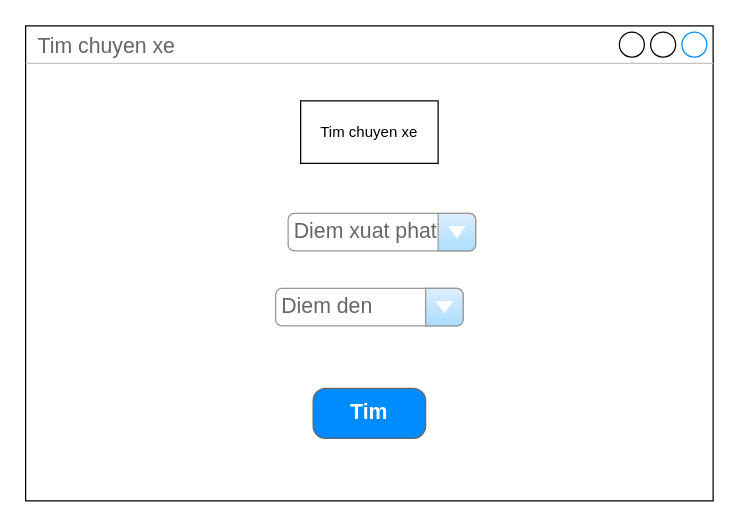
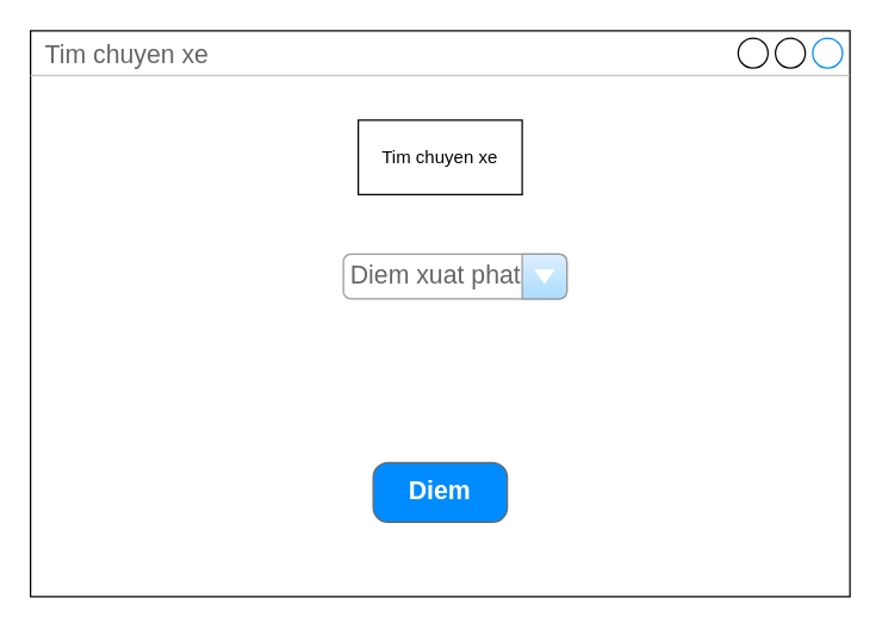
- <mxCell id="4" value="Diem den" style="strokeWidth=1;shadow=0;dashed=0;align=center;html=1;shape=mxgraph.mockup.forms.comboBox;strokeColor=#999999;fillColor=#ddeeff;align=left;fillColor2=#aaddff;mainText=;fontColor=#666666;fontSize=17;spacingLeft=3;rounded=1;" parent="1" vertex="1"><mxGeometry x="220" y="230" width="150" height="30" as="geometry" /></mxCell>
- <mxCell id="5" value="Tim" style="strokeWidth=1;shadow=0;dashed=0;align=center;html=1;shape=mxgraph.mockup.buttons.button;strokeColor=#666666;fontColor=#ffffff;mainText=;buttonStyle=round;fontSize=17;fontStyle=1;fillColor=#008cff;whiteSpace=wrap;rounded=1;" parent="1" vertex="1"><mxGeometry x="250" y="310" width="90" height="40" as="geometry" /></mxCell>
+ <mxCell id="5" value="Diem" style="strokeWidth=1;shadow=0;dashed=0;align=center;html=1;shape=mxgraph.mockup.buttons.button;strokeColor=#666666;fontColor=#ffffff;mainText=;buttonStyle=round;fontSize=17;fontStyle=1;fillColor=#008cff;whiteSpace=wrap;rounded=1;" parent="1" vertex="1"><mxGeometry x="250" y="310" width="90" height="40" as="geometry" /></mxCell>
